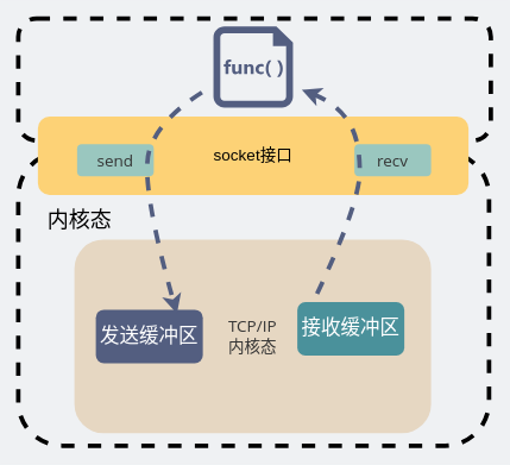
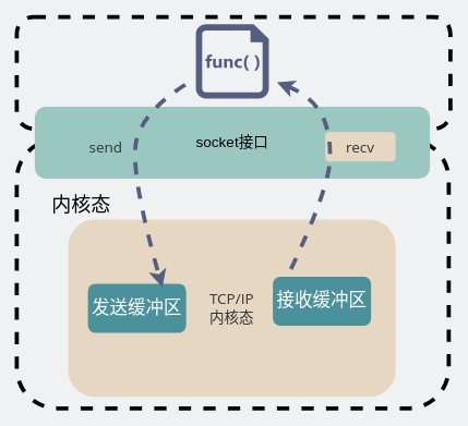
- <mxCell id="6" value="&lt;font style=&quot;font-size: 18px&quot;&gt;socket接口&lt;/font&gt;" style="rounded=1;whiteSpace=wrap;html=1;strokeColor=none;labelBackgroundColor=none;fillColor=#FDD276;" parent="1" vertex="1"><mxGeometry x="42" y="130" width="483" height="88" as="geometry" /></mxCell>
+ <mxCell id="6" value="&lt;font style=&quot;font-size: 18px&quot;&gt;socket接口&lt;/font&gt;" style="rounded=1;whiteSpace=wrap;html=1;strokeColor=none;labelBackgroundColor=none;fillColor=#9ac7bf;" parent="1" vertex="1"><mxGeometry x="42" y="130" width="483" height="88" as="geometry" /></mxCell>
- <mxCell id="9" value="&lt;span style=&quot;color: rgb(51 , 51 , 51) ; font-family: &amp;#34;open sans&amp;#34; , &amp;#34;clear sans&amp;#34; , &amp;#34;helvetica neue&amp;#34; , &amp;#34;helvetica&amp;#34; , &amp;#34;arial&amp;#34; , sans-serif&quot;&gt;&lt;font style=&quot;font-size: 18px&quot;&gt;recv&lt;/font&gt;&lt;/span&gt;" style="rounded=1;whiteSpace=wrap;html=1;strokeColor=none;fillColor=#9AC7BF;labelBackgroundColor=none;" parent="1" vertex="1"><mxGeometry x="397" y="161" width="86" height="36" as="geometry" /></mxCell>
+ <mxCell id="9" value="&lt;span style=&quot;color: rgb(51 , 51 , 51) ; font-family: &amp;#34;open sans&amp;#34; , &amp;#34;clear sans&amp;#34; , &amp;#34;helvetica neue&amp;#34; , &amp;#34;helvetica&amp;#34; , &amp;#34;arial&amp;#34; , sans-serif&quot;&gt;&lt;font style=&quot;font-size: 18px&quot;&gt;recv&lt;/font&gt;&lt;/span&gt;" style="rounded=1;whiteSpace=wrap;html=1;strokeColor=none;fillColor=#e6d7c2;labelBackgroundColor=none;" parent="1" vertex="1"><mxGeometry x="397" y="161" width="86" height="36" as="geometry" /></mxCell>
- <mxCell id="7" value="&lt;font style=&quot;font-size: 24px&quot;&gt;内核态&lt;/font&gt;" style="text;html=1;strokeColor=none;align=center;verticalAlign=middle;whiteSpace=wrap;rounded=0;dashed=1;labelBackgroundColor=none;" parent="1" vertex="1"><mxGeometry x="38.25" y="236" width="102" height="20" as="geometry" /></mxCell>
+ <mxCell id="7" value="&lt;font style=&quot;font-size: 24px&quot;&gt;内核态&lt;/font&gt;" style="text;html=1;strokeColor=none;align=center;verticalAlign=middle;whiteSpace=wrap;rounded=0;dashed=1;labelBackgroundColor=none;" parent="1" vertex="1"><mxGeometry x="48.25" y="241" width="102" height="20" as="geometry" /></mxCell>
- <mxCell id="4" value="&lt;font style=&quot;font-size: 22px&quot; color=&quot;#ffffff&quot;&gt;发送缓冲区&lt;/font&gt;" style="rounded=1;whiteSpace=wrap;html=1;fillColor=#535e80;strokeColor=none;" parent="1" vertex="1"><mxGeometry x="107" y="346.5" width="120" height="60" as="geometry" /></mxCell>
+ <mxCell id="4" value="&lt;font style=&quot;font-size: 22px&quot; color=&quot;#ffffff&quot;&gt;发送缓冲区&lt;/font&gt;" style="rounded=1;whiteSpace=wrap;html=1;fillColor=#4A919B;strokeColor=none;" parent="1" vertex="1"><mxGeometry x="107" y="346.5" width="120" height="60" as="geometry" /></mxCell>
